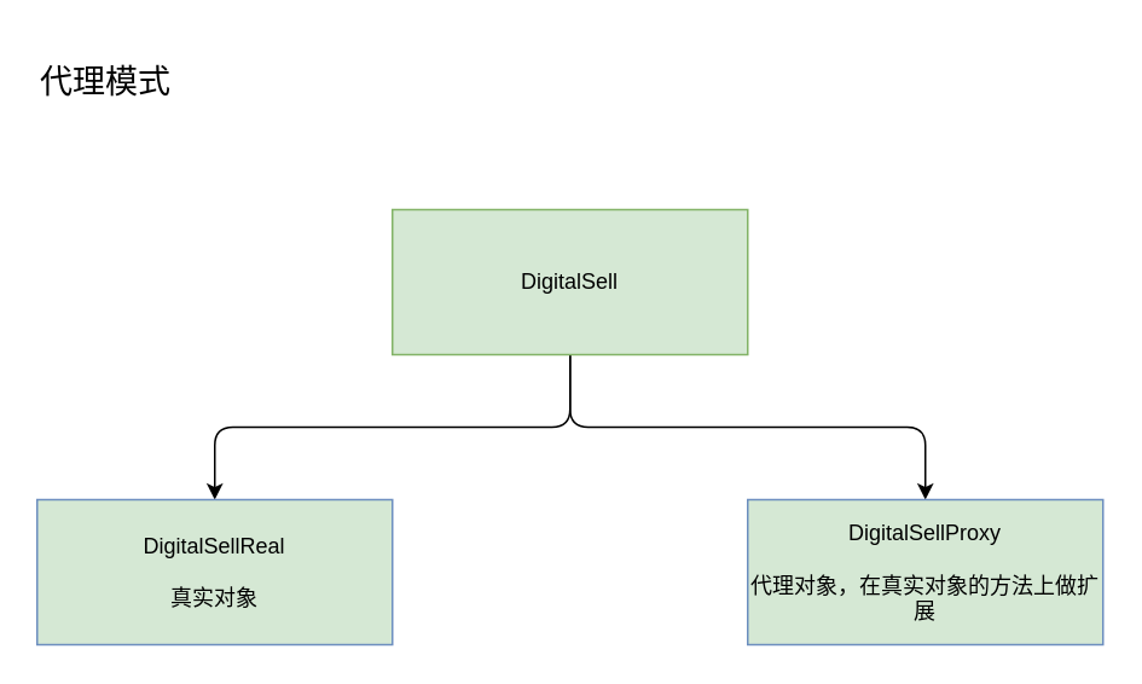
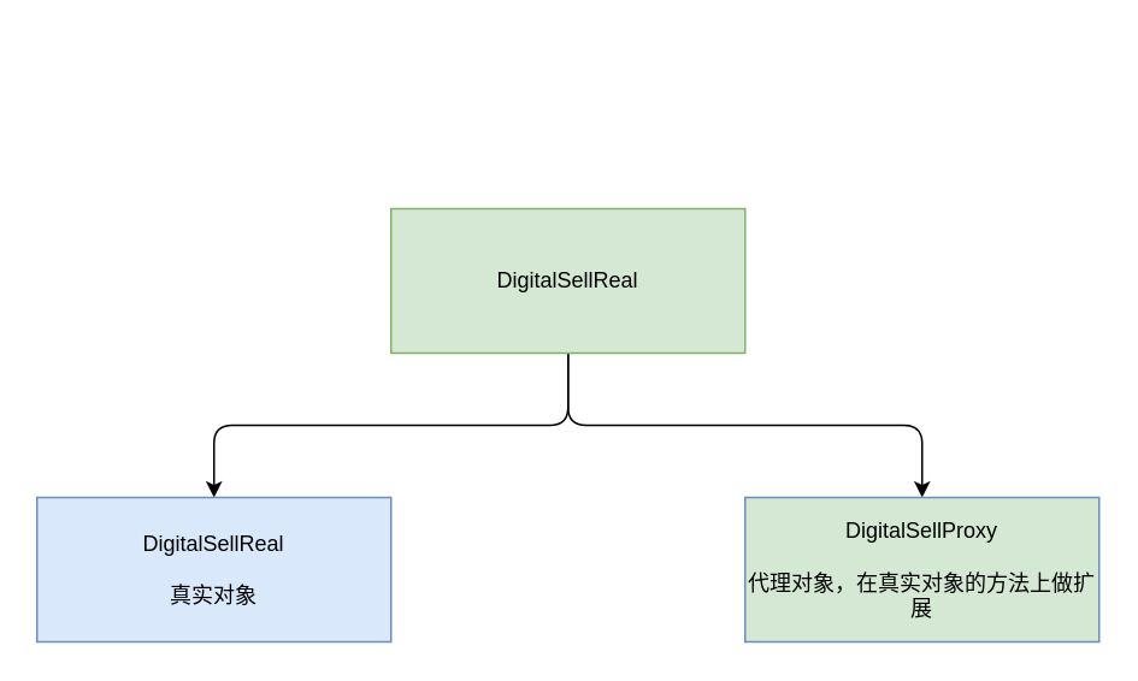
- <mxCell id="7" value="&lt;font style=&quot;font-size: 18px&quot;&gt;代理模式&lt;/font&gt;" style="text;html=1;strokeColor=none;fillColor=none;align=left;verticalAlign=middle;whiteSpace=wrap;rounded=0;" vertex="1" parent="1"><mxGeometry x="20" y="20" width="130" height="50" as="geometry" /></mxCell>
- <mxCell id="4" value="DigitalSell" style="rounded=0;whiteSpace=wrap;html=1;fillColor=#d5e8d4;strokeColor=#82b366;" vertex="1" parent="1"><mxGeometry x="216" y="115" width="196" height="80" as="geometry" /></mxCell>
+ <mxCell id="4" value="DigitalSellReal" style="rounded=0;whiteSpace=wrap;html=1;fillColor=#d5e8d4;strokeColor=#82b366;" vertex="1" parent="1"><mxGeometry x="216" y="115" width="196" height="80" as="geometry" /></mxCell>
- <mxCell id="5" value="DigitalSellReal&lt;br&gt;&lt;br&gt;真实对象" style="rounded=0;whiteSpace=wrap;html=1;fillColor=#d5e8d4;strokeColor=#6c8ebf;" vertex="1" parent="1"><mxGeometry x="20" y="275" width="196" height="80" as="geometry" /></mxCell>
+ <mxCell id="5" value="DigitalSellReal&lt;br&gt;&lt;br&gt;真实对象" style="rounded=0;whiteSpace=wrap;html=1;fillColor=#dae8fc;strokeColor=#6c8ebf;" vertex="1" parent="1"><mxGeometry x="20" y="275" width="196" height="80" as="geometry" /></mxCell>
